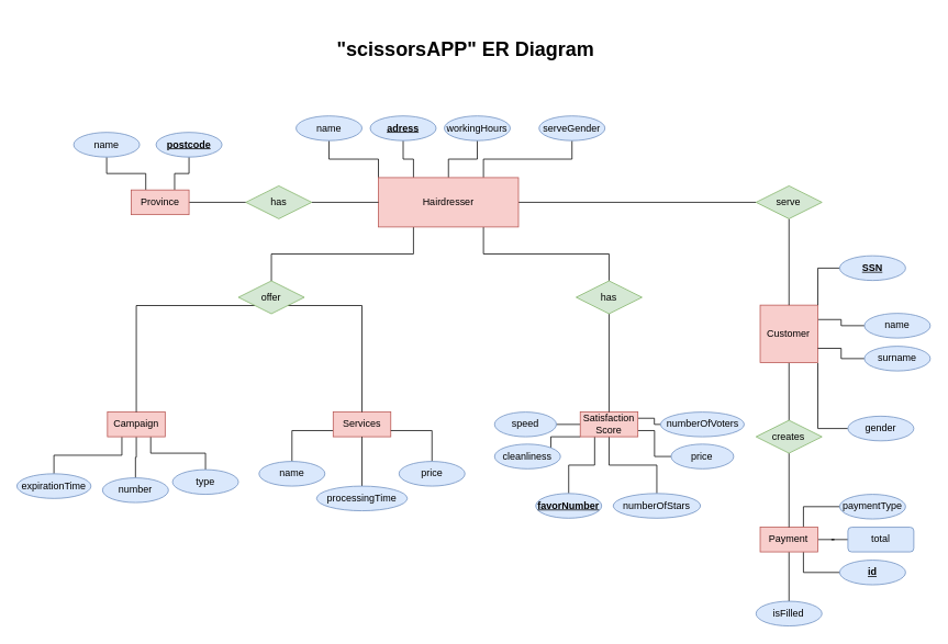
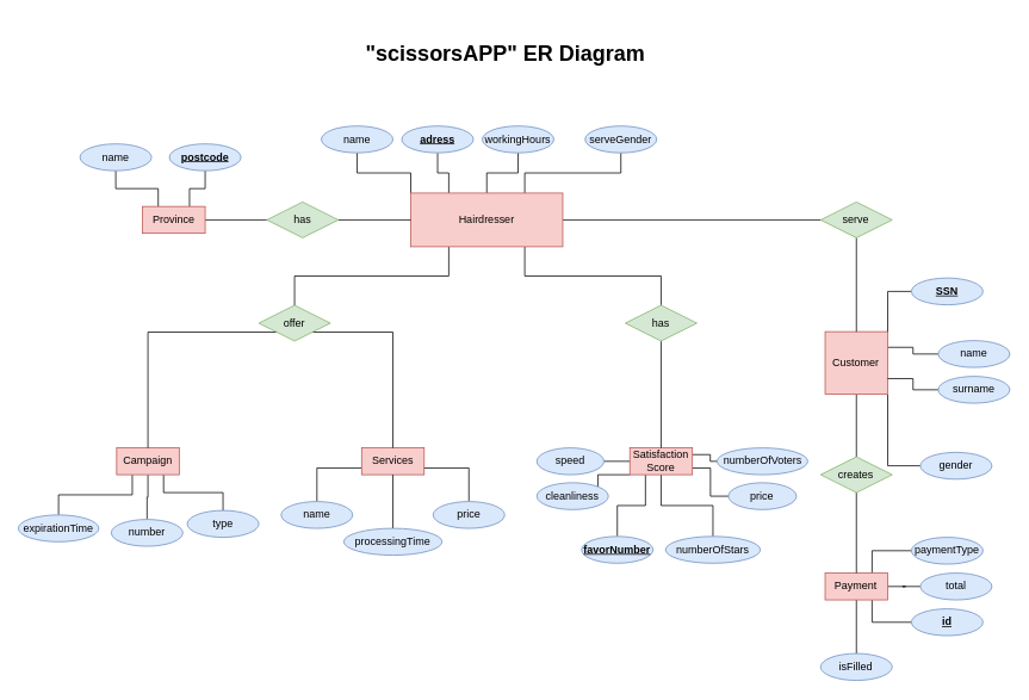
- <mxCell id="75" value="total" style="whiteSpace=wrap;html=1;fillColor=#dae8fc;strokeColor=#6c8ebf;rounded=1;" vertex="1" parent="1"><mxGeometry x="1029" y="640" width="80" height="30" as="geometry" /></mxCell>
+ <mxCell id="75" value="total" style="ellipse;whiteSpace=wrap;html=1;fillColor=#dae8fc;strokeColor=#6c8ebf;" vertex="1" parent="1"><mxGeometry x="1029" y="640" width="80" height="30" as="geometry" /></mxCell>
